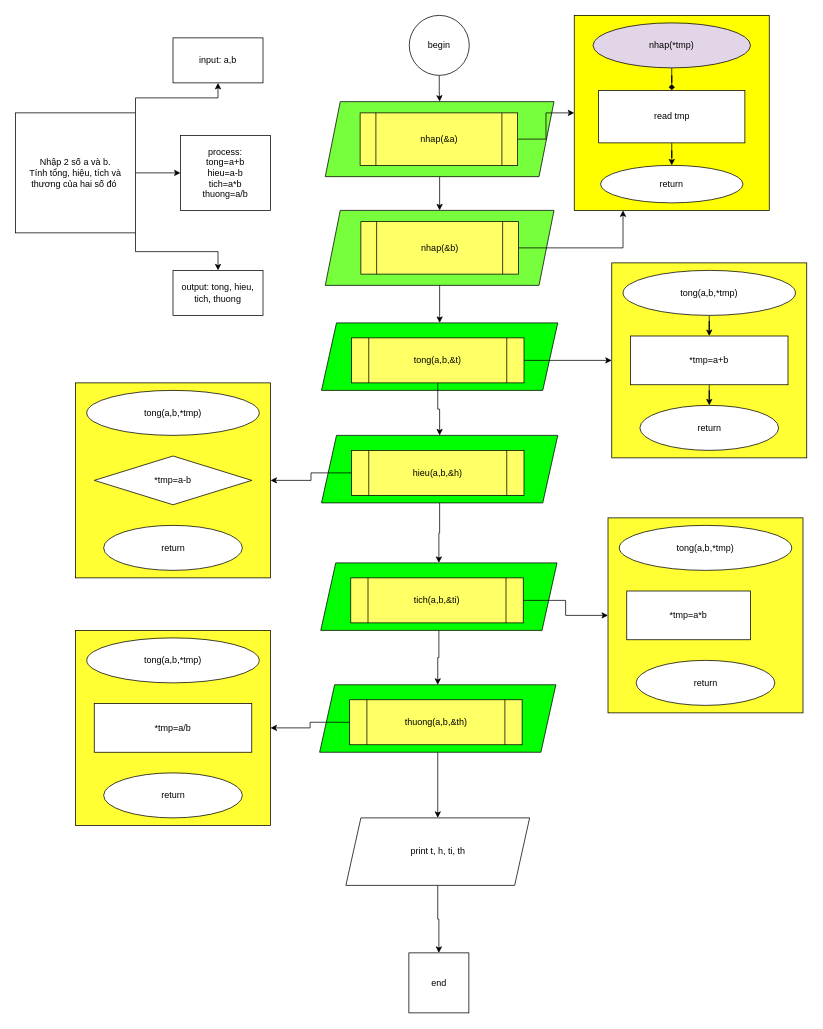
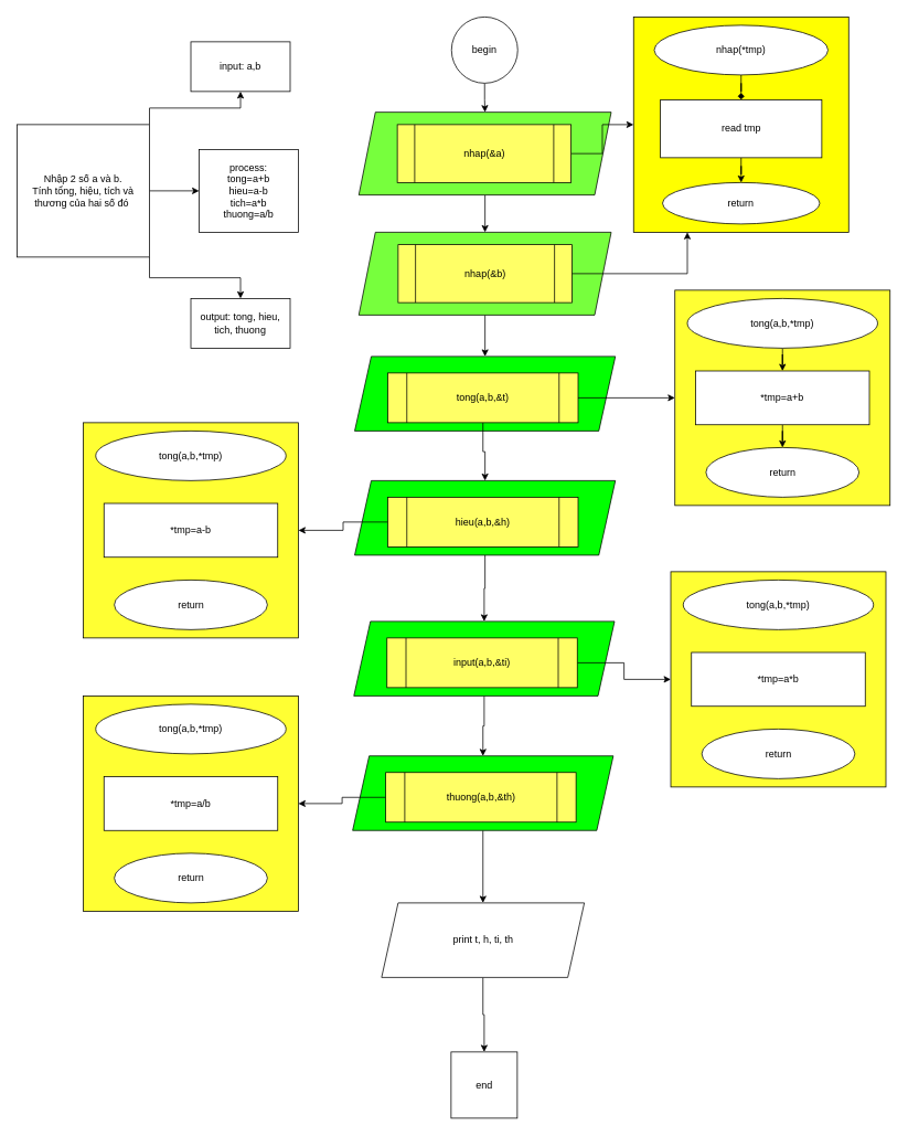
- <mxCell id="11" value="nhap(*tmp)" style="ellipse;whiteSpace=wrap;html=1;fillColor=#e1d5e7;" parent="1" vertex="1"><mxGeometry x="790" y="30" width="210" height="60" as="geometry" /></mxCell>
+ <mxCell id="11" value="nhap(*tmp)" style="ellipse;whiteSpace=wrap;html=1;" parent="1" vertex="1"><mxGeometry x="790" y="30" width="210" height="60" as="geometry" /></mxCell>
- <mxCell id="37" value="*tmp=a-b" style="rhombus;whiteSpace=wrap;html=1;" parent="1" vertex="1"><mxGeometry x="125" y="607.5" width="210" height="65" as="geometry" /></mxCell>
+ <mxCell id="37" value="*tmp=a-b" style="rounded=0;whiteSpace=wrap;html=1;" parent="1" vertex="1"><mxGeometry x="125" y="607.5" width="210" height="65" as="geometry" /></mxCell>
- <mxCell id="49" value="tich(a,b,&amp;amp;ti)" style="shape=process;whiteSpace=wrap;html=1;backgroundOutline=1;fillColor=#FFFF66;" parent="1" vertex="1"><mxGeometry x="467" y="770" width="230" height="60" as="geometry" /></mxCell>
+ <mxCell id="49" value="input(a,b,&amp;amp;ti)" style="shape=process;whiteSpace=wrap;html=1;backgroundOutline=1;fillColor=#FFFF66;" parent="1" vertex="1"><mxGeometry x="467" y="770" width="230" height="60" as="geometry" /></mxCell>
- <mxCell id="41" value="*tmp=a*b" style="rounded=0;whiteSpace=wrap;html=1;" parent="1" vertex="1"><mxGeometry x="835" y="787.5" width="165" height="65" as="geometry" /></mxCell>
+ <mxCell id="41" value="*tmp=a*b" style="rounded=0;whiteSpace=wrap;html=1;" parent="1" vertex="1"><mxGeometry x="835" y="787.5" width="210" height="65" as="geometry" /></mxCell>
